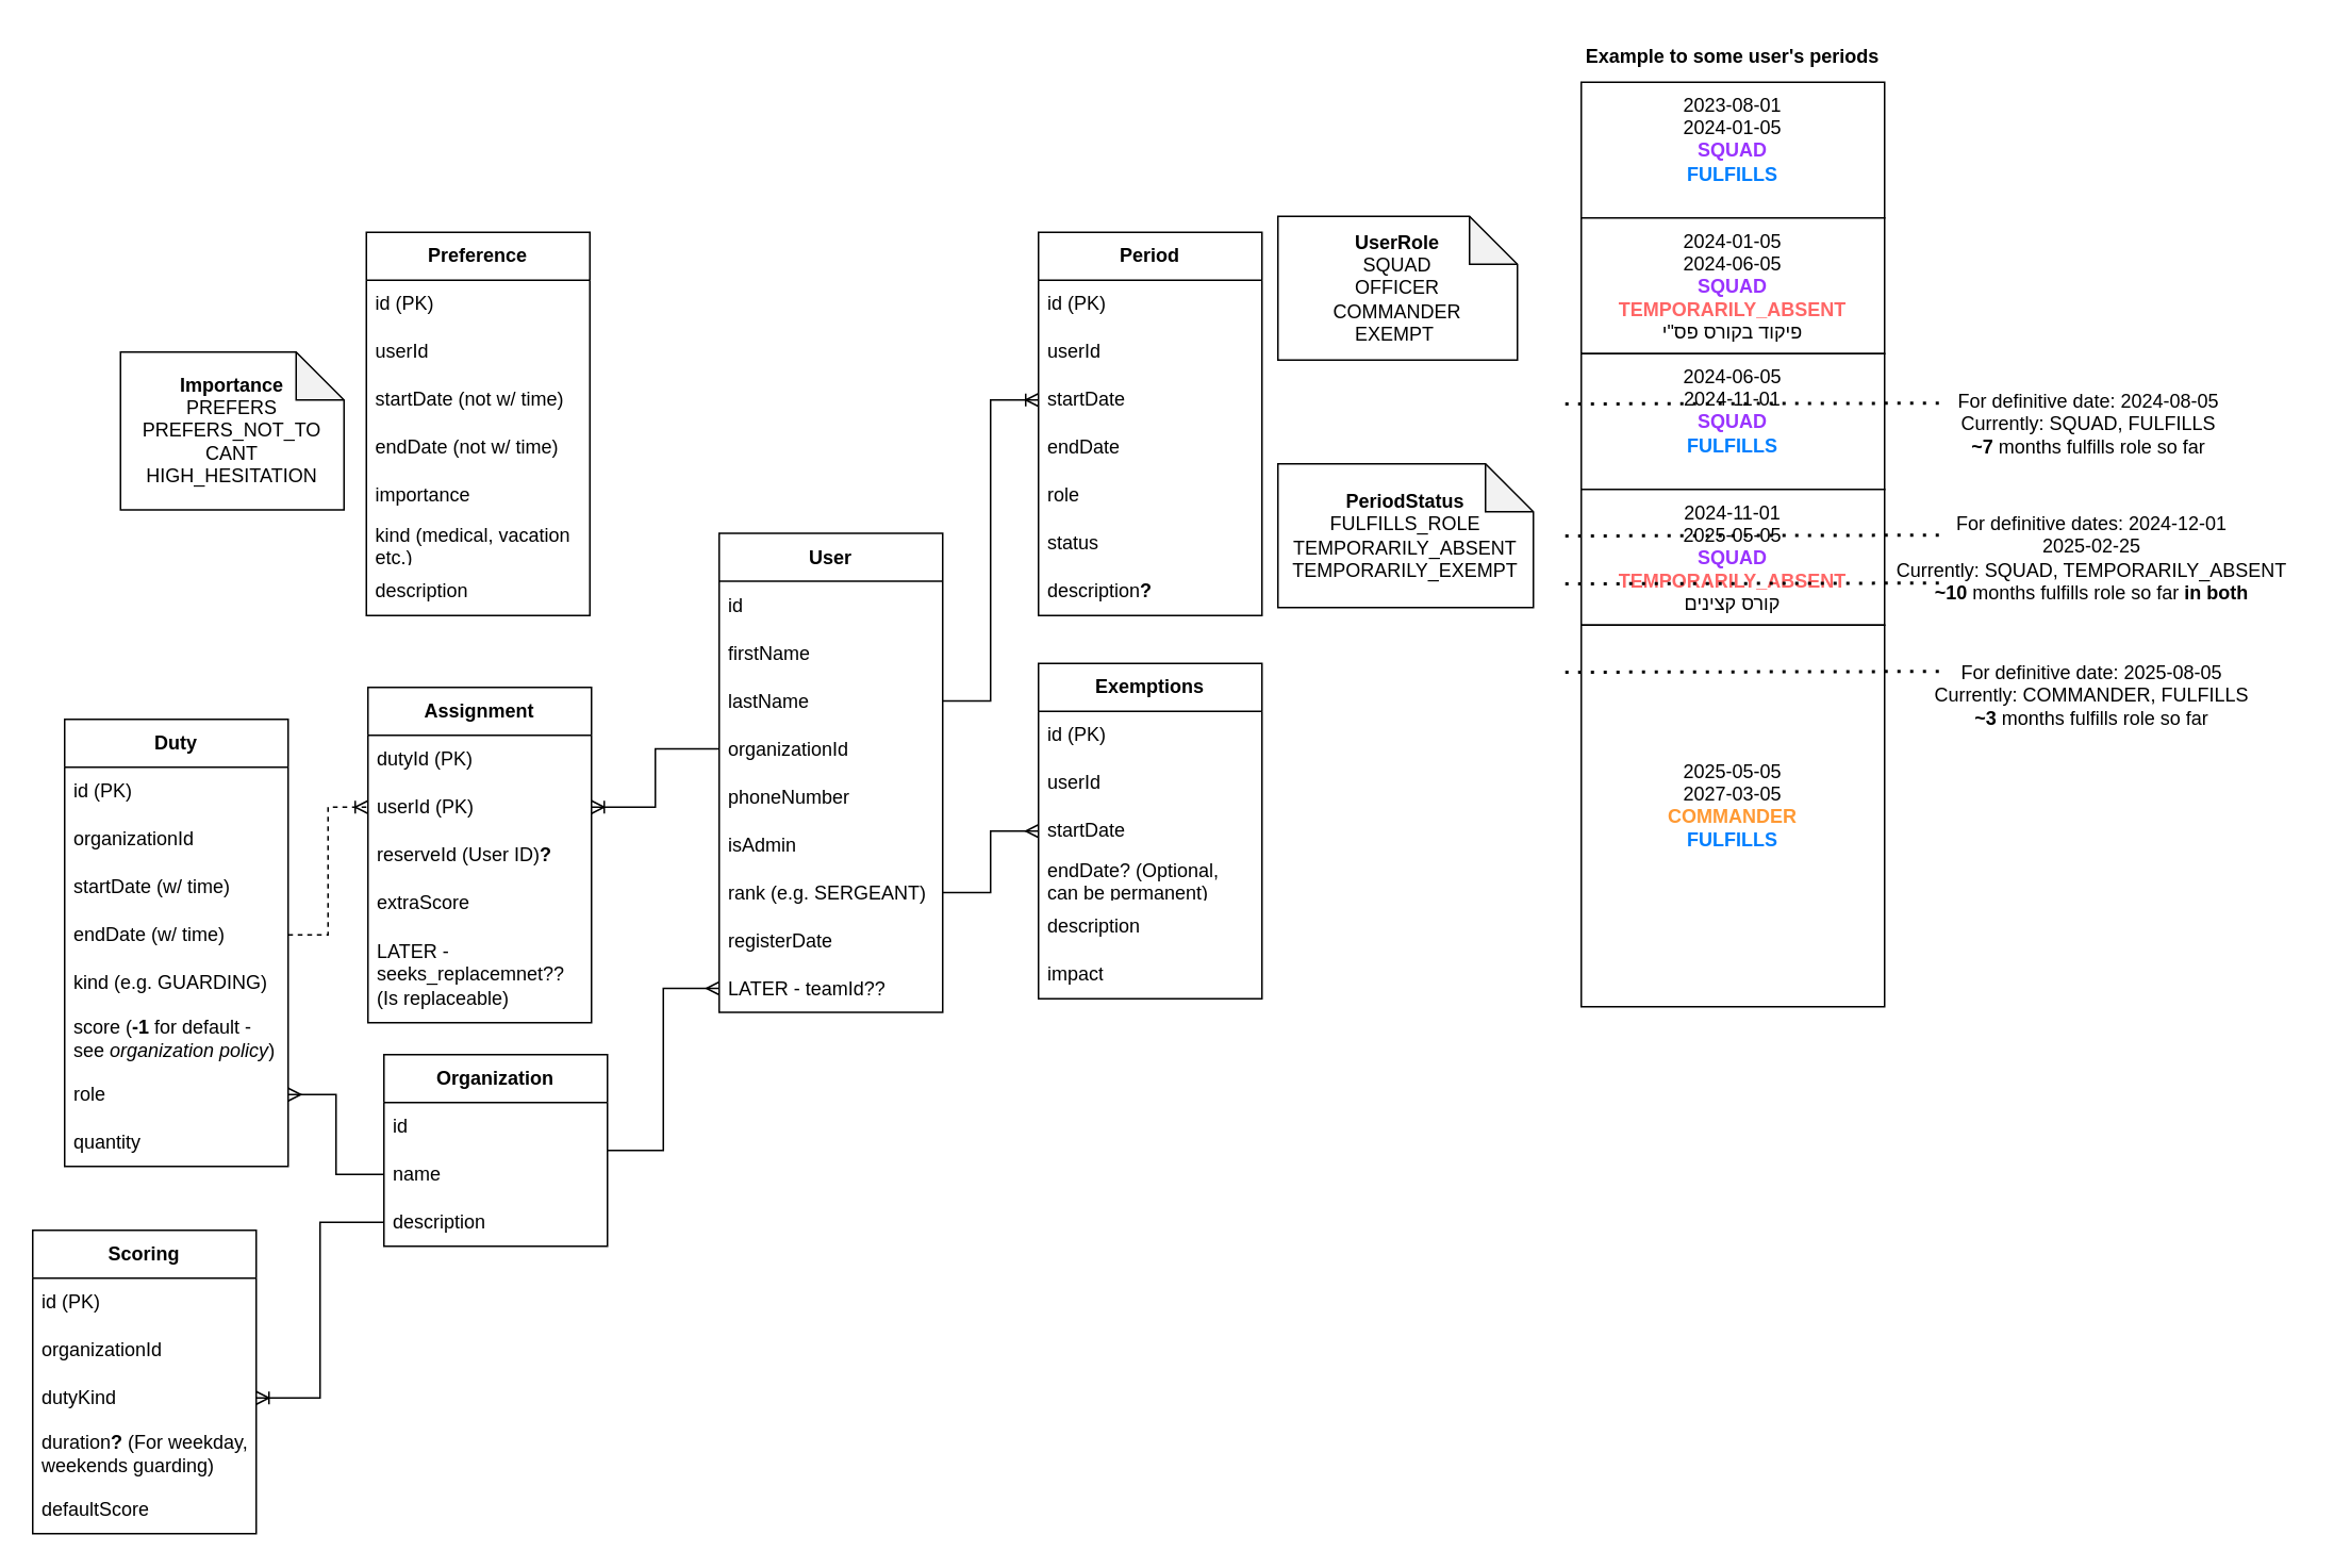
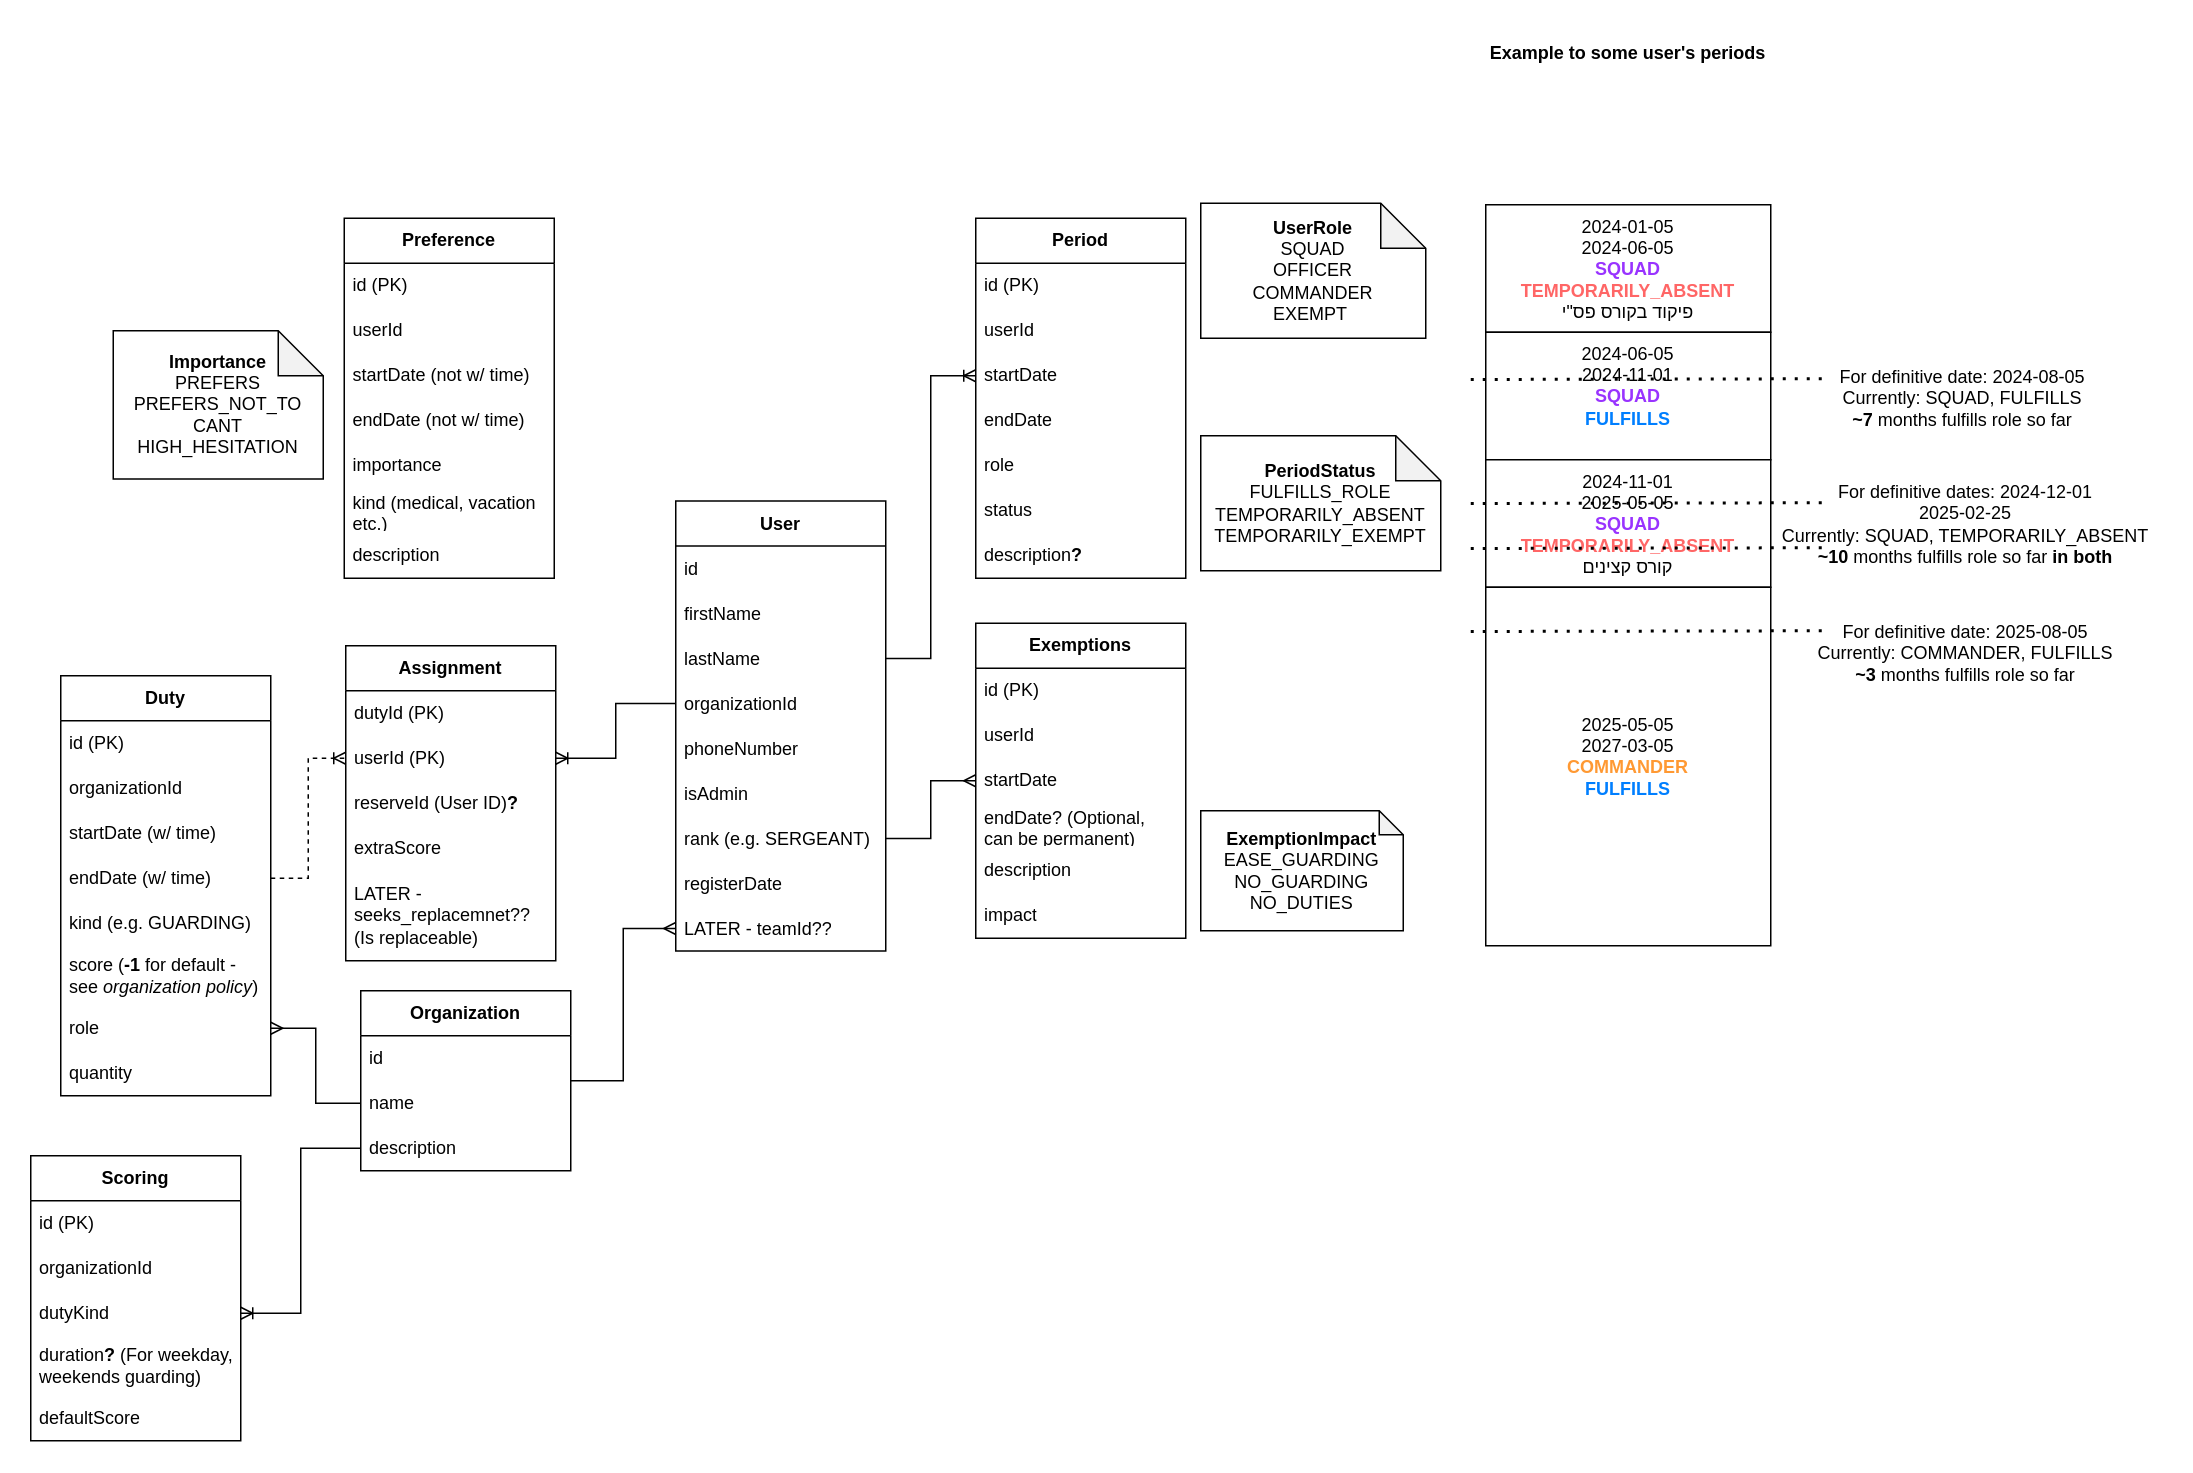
- <mxCell id="54" value="2023-08-01&lt;div&gt;2024-01-05&lt;/div&gt;&lt;div&gt;&lt;b&gt;&lt;font color=&quot;#9933ff&quot;&gt;SQUAD&lt;/font&gt;&lt;/b&gt;&lt;/div&gt;&lt;div&gt;&lt;span style=&quot;background-color: initial;&quot;&gt;&lt;b&gt;&lt;font color=&quot;#007fff&quot;&gt;FULFILLS&lt;/font&gt;&lt;/b&gt;&lt;/span&gt;&lt;/div&gt;&lt;div&gt;&lt;br&gt;&lt;/div&gt;" style="rounded=0;whiteSpace=wrap;html=1;" parent="1" vertex="1"><mxGeometry x="990" y="51" width="190" height="85" as="geometry" /></mxCell>
+ <mxCell id="70" value="&lt;div&gt;&lt;b&gt;ExemptionImpact&lt;/b&gt;&lt;/div&gt;&lt;div&gt;EASE_GUARDING&lt;/div&gt;&lt;div&gt;NO_GUARDING&lt;/div&gt;&lt;div&gt;NO_DUTIES&lt;/div&gt;" style="shape=note;whiteSpace=wrap;html=1;backgroundOutline=1;darkOpacity=0.05;size=16;" parent="1" vertex="1"><mxGeometry x="800" y="540" width="135" height="80" as="geometry" /></mxCell>
